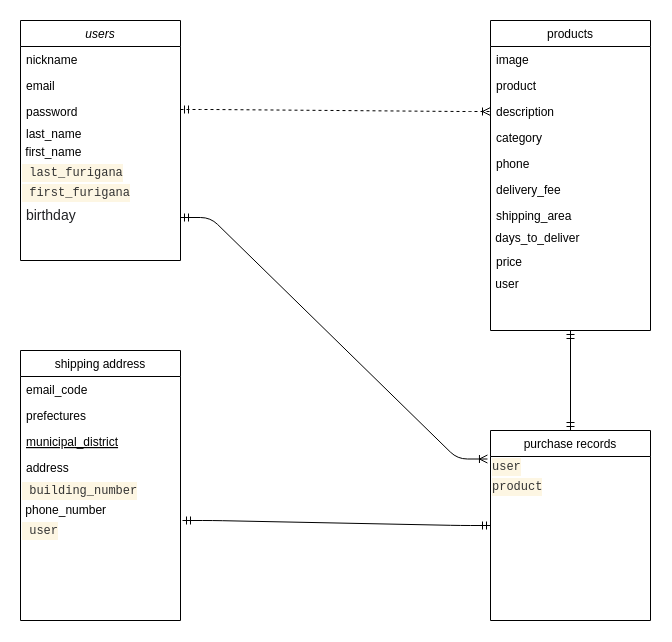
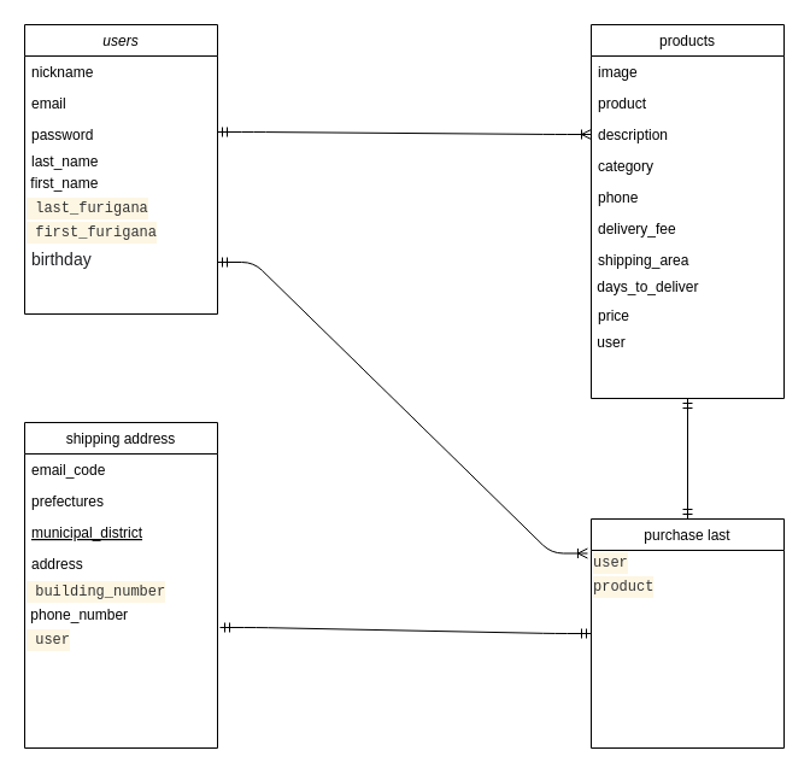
- <mxCell id="37" value="" style="edgeStyle=entityRelationEdgeStyle;fontSize=12;html=1;endArrow=ERoneToMany;startArrow=ERmandOne;align=left;exitX=1;exitY=0.5;exitDx=0;exitDy=0;entryX=0;entryY=0.5;entryDx=0;entryDy=0;dashed=1;" edge="1" parent="1" source="5" target="26"><mxGeometry width="100" height="100" relative="1" as="geometry"><mxPoint x="310" y="370" as="sourcePoint" /><mxPoint x="410" y="270" as="targetPoint" /></mxGeometry></mxCell>
+ <mxCell id="37" value="" style="edgeStyle=entityRelationEdgeStyle;fontSize=12;html=1;endArrow=ERoneToMany;startArrow=ERmandOne;align=left;exitX=1;exitY=0.5;exitDx=0;exitDy=0;entryX=0;entryY=0.5;entryDx=0;entryDy=0;" edge="1" parent="1" source="5" target="26"><mxGeometry width="100" height="100" relative="1" as="geometry"><mxPoint x="310" y="370" as="sourcePoint" /><mxPoint x="410" y="270" as="targetPoint" /></mxGeometry></mxCell>
- <mxCell id="20" value="purchase records" style="swimlane;fontStyle=0;align=center;verticalAlign=top;childLayout=stackLayout;horizontal=1;startSize=26;horizontalStack=0;resizeParent=1;resizeLast=0;collapsible=1;marginBottom=0;rounded=0;shadow=0;strokeWidth=1;" parent="1" vertex="1"><mxGeometry x="490" y="430" width="160" height="190" as="geometry"><mxRectangle x="340" y="380" width="170" height="26" as="alternateBounds" /></mxGeometry></mxCell>
+ <mxCell id="20" value="purchase last" style="swimlane;fontStyle=0;align=center;verticalAlign=top;childLayout=stackLayout;horizontal=1;startSize=26;horizontalStack=0;resizeParent=1;resizeLast=0;collapsible=1;marginBottom=0;rounded=0;shadow=0;strokeWidth=1;" parent="1" vertex="1"><mxGeometry x="490" y="430" width="160" height="190" as="geometry"><mxRectangle x="340" y="380" width="170" height="26" as="alternateBounds" /></mxGeometry></mxCell>
